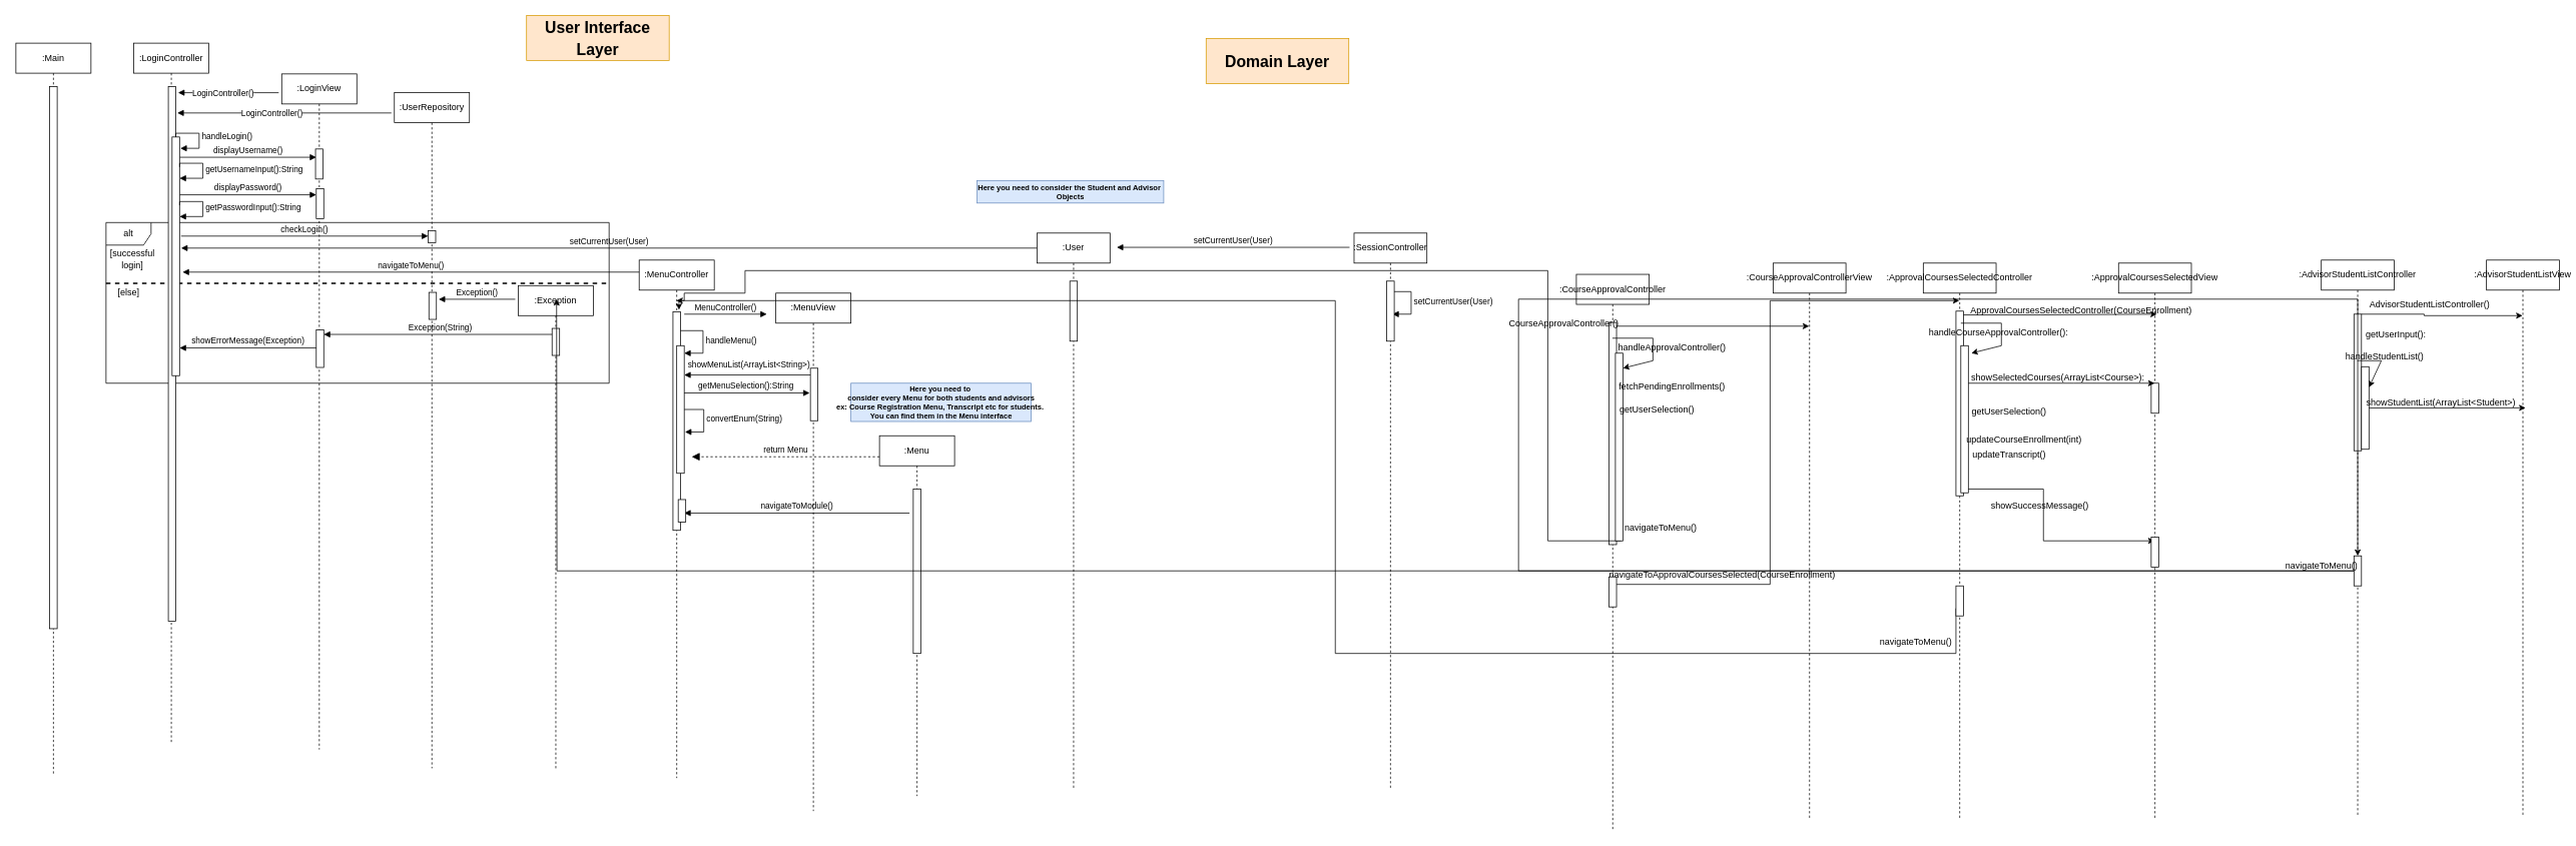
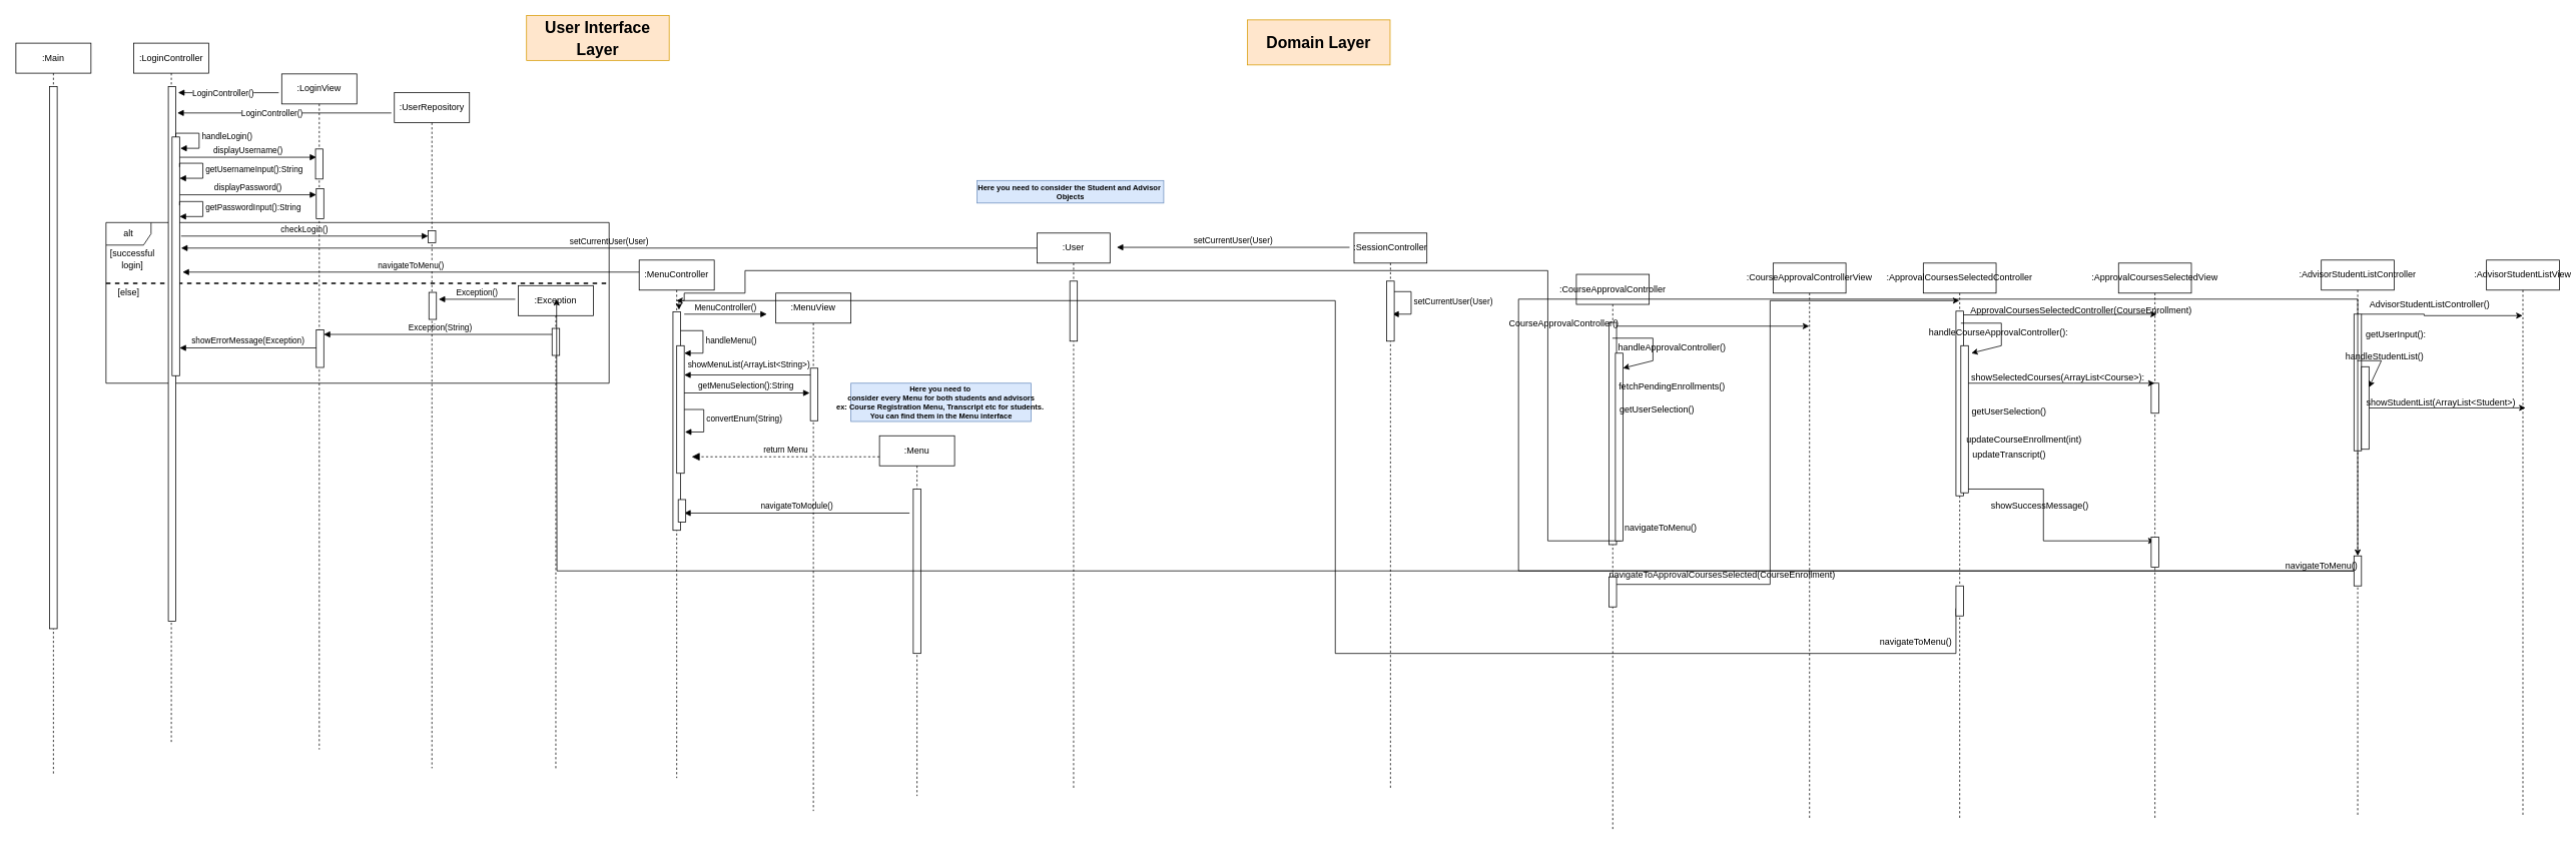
- <mxCell id="53" value="&lt;h1&gt;&lt;font style=&quot;font-size: 21px;&quot;&gt;Domain Layer&lt;/font&gt;&lt;/h1&gt;" style="text;html=1;strokeColor=#d79b00;fillColor=#ffe6cc;align=center;verticalAlign=middle;whiteSpace=wrap;rounded=0;" parent="1" vertex="1"><mxGeometry x="1605" y="51" width="190" height="60" as="geometry" /></mxCell>
+ <mxCell id="53" value="&lt;h1&gt;&lt;font style=&quot;font-size: 21px;&quot;&gt;Domain Layer&lt;/font&gt;&lt;/h1&gt;" style="text;html=1;strokeColor=#d79b00;fillColor=#ffe6cc;align=center;verticalAlign=middle;whiteSpace=wrap;rounded=0;" parent="1" vertex="1"><mxGeometry x="1660" y="26" width="190" height="60" as="geometry" /></mxCell>
